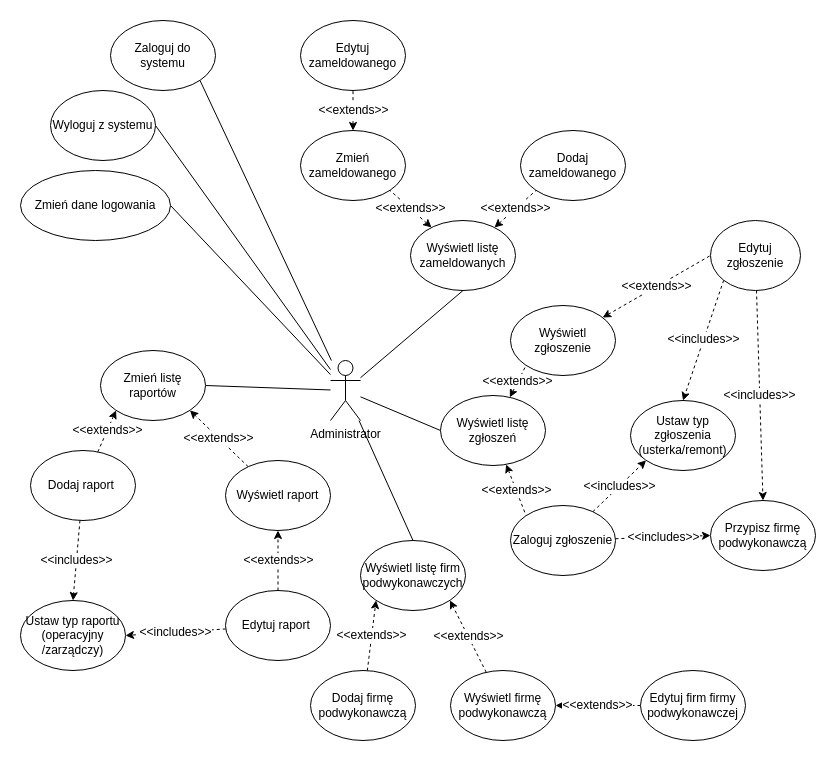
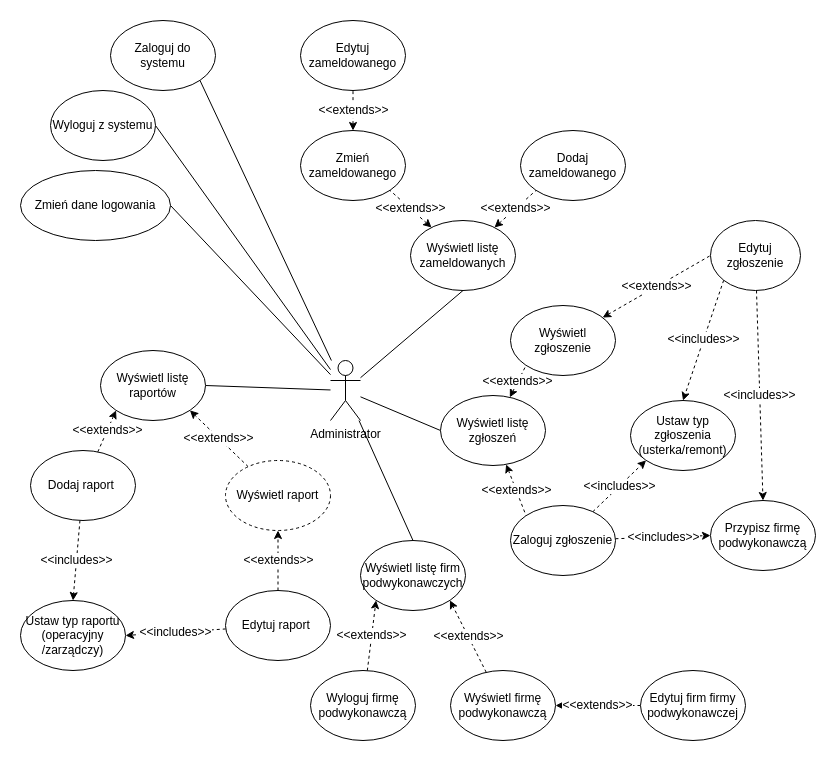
- <mxCell id="45" value="Zmień listę raportów" style="ellipse;whiteSpace=wrap;html=1;fontSize=12;" parent="1" vertex="1"><mxGeometry x="100" y="350" width="105" height="70" as="geometry" /></mxCell>
+ <mxCell id="45" value="Wyświetl listę raportów" style="ellipse;whiteSpace=wrap;html=1;fontSize=12;" parent="1" vertex="1"><mxGeometry x="100" y="350" width="105" height="70" as="geometry" /></mxCell>
- <mxCell id="35" value="Wyświetl raport" style="ellipse;whiteSpace=wrap;html=1;fontSize=12;" parent="1" vertex="1"><mxGeometry x="225" y="460" width="105" height="70" as="geometry" /></mxCell>
+ <mxCell id="35" value="Wyświetl raport" style="ellipse;whiteSpace=wrap;html=1;fontSize=12;dashed=1;" parent="1" vertex="1"><mxGeometry x="225" y="460" width="105" height="70" as="geometry" /></mxCell>
- <mxCell id="18" value="Dodaj firmę podwykonawczą" style="ellipse;whiteSpace=wrap;html=1;fontSize=12;" parent="1" vertex="1"><mxGeometry x="310" y="670" width="105" height="70" as="geometry" /></mxCell>
+ <mxCell id="18" value="Wyloguj firmę podwykonawczą" style="ellipse;whiteSpace=wrap;html=1;fontSize=12;" parent="1" vertex="1"><mxGeometry x="310" y="670" width="105" height="70" as="geometry" /></mxCell>
